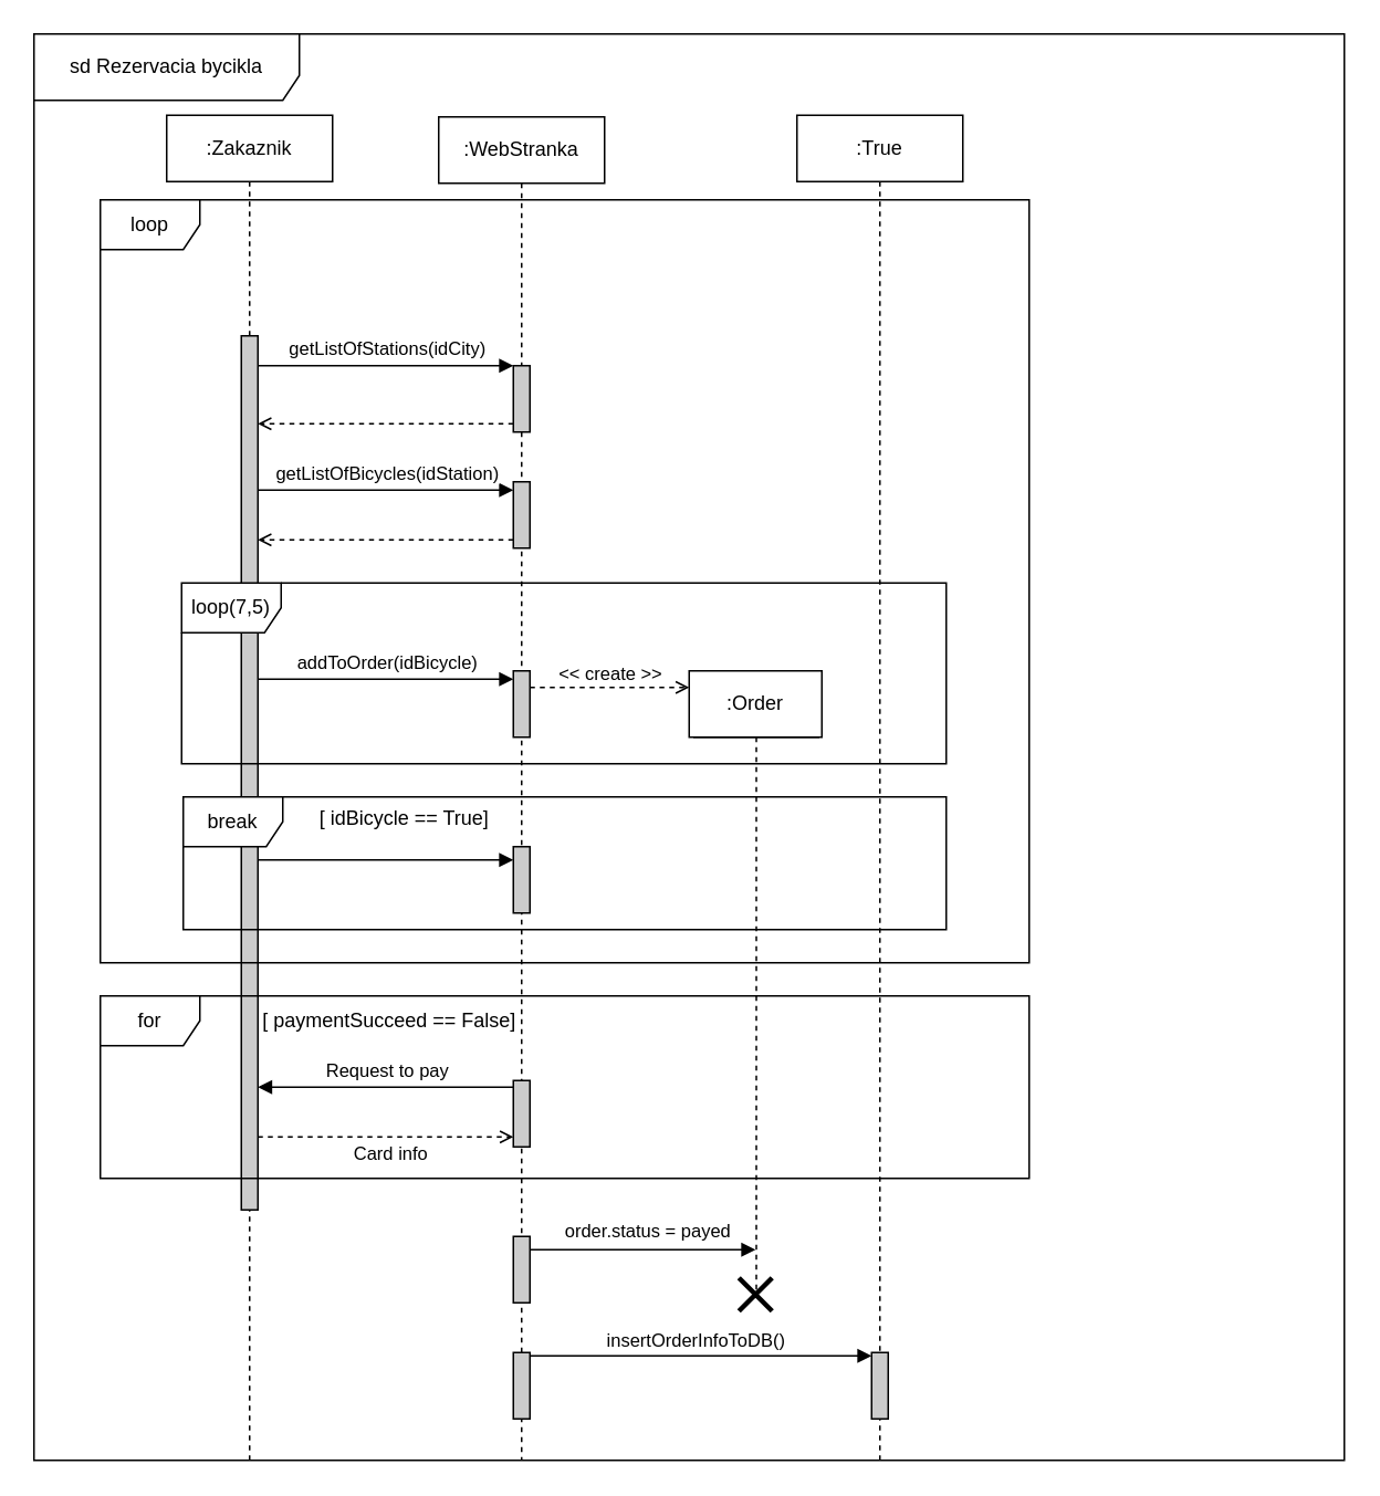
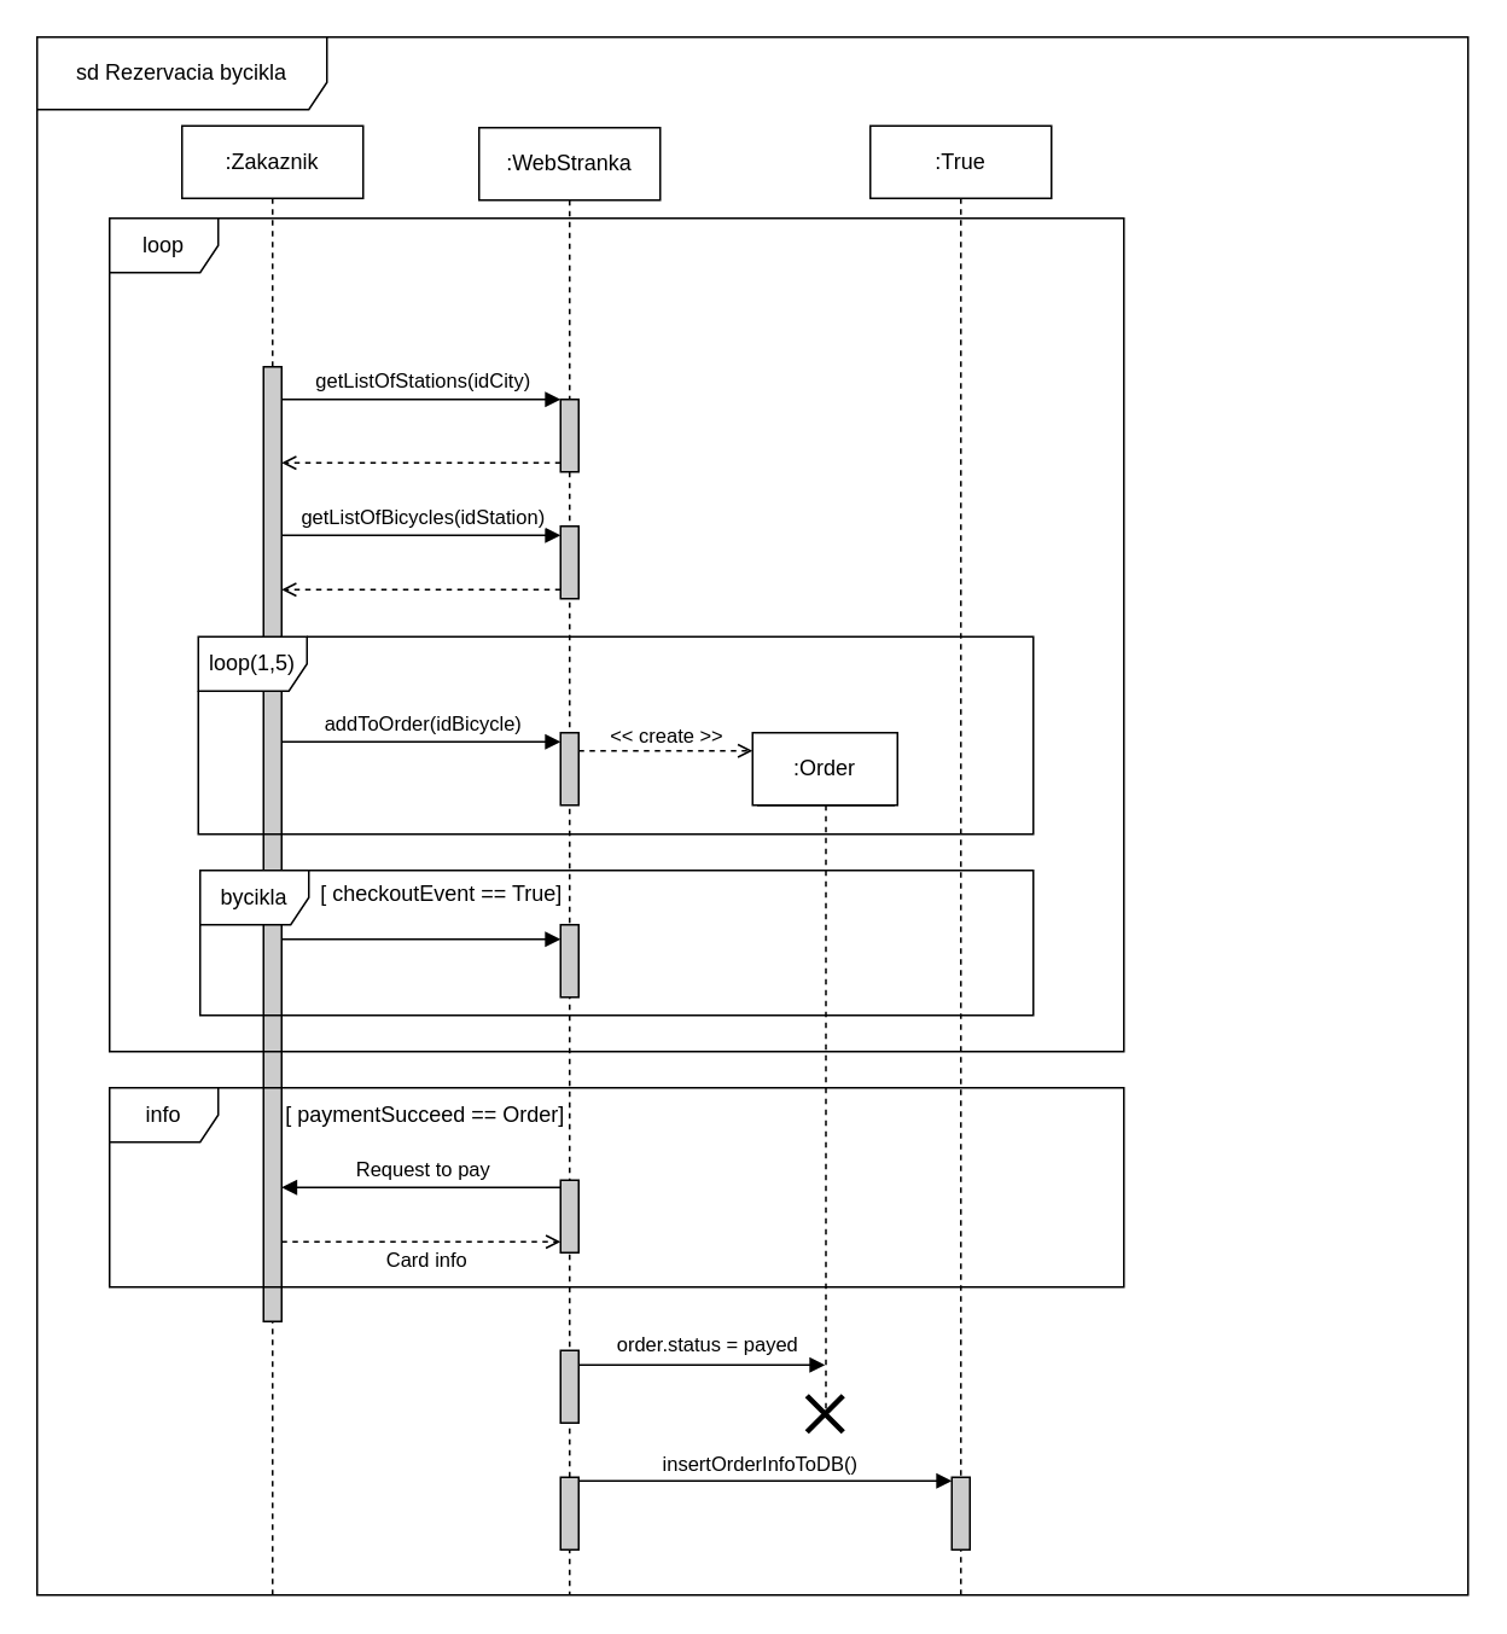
- <mxCell id="31" value="loop(7,5)" style="shape=umlFrame;whiteSpace=wrap;html=1;pointerEvents=0;" parent="1" vertex="1"><mxGeometry x="109" y="351" width="461" height="109" as="geometry" /></mxCell>
+ <mxCell id="31" value="loop(1,5)" style="shape=umlFrame;whiteSpace=wrap;html=1;pointerEvents=0;" parent="1" vertex="1"><mxGeometry x="109" y="351" width="461" height="109" as="geometry" /></mxCell>
- <mxCell id="33" value="[ idBicycle == True]" style="text;html=1;align=center;verticalAlign=middle;resizable=0;points=[];autosize=1;strokeColor=none;fillColor=none;" parent="1" vertex="1"><mxGeometry x="163" y="478" width="160" height="30" as="geometry" /></mxCell>
+ <mxCell id="33" value="[ checkoutEvent == True]" style="text;html=1;align=center;verticalAlign=middle;resizable=0;points=[];autosize=1;strokeColor=none;fillColor=none;" parent="1" vertex="1"><mxGeometry x="163" y="478" width="160" height="30" as="geometry" /></mxCell>
- <mxCell id="32" value="break" style="shape=umlFrame;whiteSpace=wrap;html=1;pointerEvents=0;" parent="1" vertex="1"><mxGeometry x="110" y="480" width="460" height="80" as="geometry" /></mxCell>
+ <mxCell id="32" value="bycikla" style="shape=umlFrame;whiteSpace=wrap;html=1;pointerEvents=0;" parent="1" vertex="1"><mxGeometry x="110" y="480" width="460" height="80" as="geometry" /></mxCell>
- <mxCell id="36" value="for" style="shape=umlFrame;whiteSpace=wrap;html=1;pointerEvents=0;" parent="1" vertex="1"><mxGeometry x="60" y="600" width="560" height="110" as="geometry" /></mxCell>
+ <mxCell id="36" value="info" style="shape=umlFrame;whiteSpace=wrap;html=1;pointerEvents=0;" parent="1" vertex="1"><mxGeometry x="60" y="600" width="560" height="110" as="geometry" /></mxCell>
- <mxCell id="37" value="[ paymentSucceed == False]" style="text;html=1;align=center;verticalAlign=middle;resizable=0;points=[];autosize=1;strokeColor=none;fillColor=none;" parent="1" vertex="1"><mxGeometry x="144" y="600" width="180" height="30" as="geometry" /></mxCell>
+ <mxCell id="37" value="[ paymentSucceed == Order]" style="text;html=1;align=center;verticalAlign=middle;resizable=0;points=[];autosize=1;strokeColor=none;fillColor=none;" parent="1" vertex="1"><mxGeometry x="144" y="600" width="180" height="30" as="geometry" /></mxCell>
